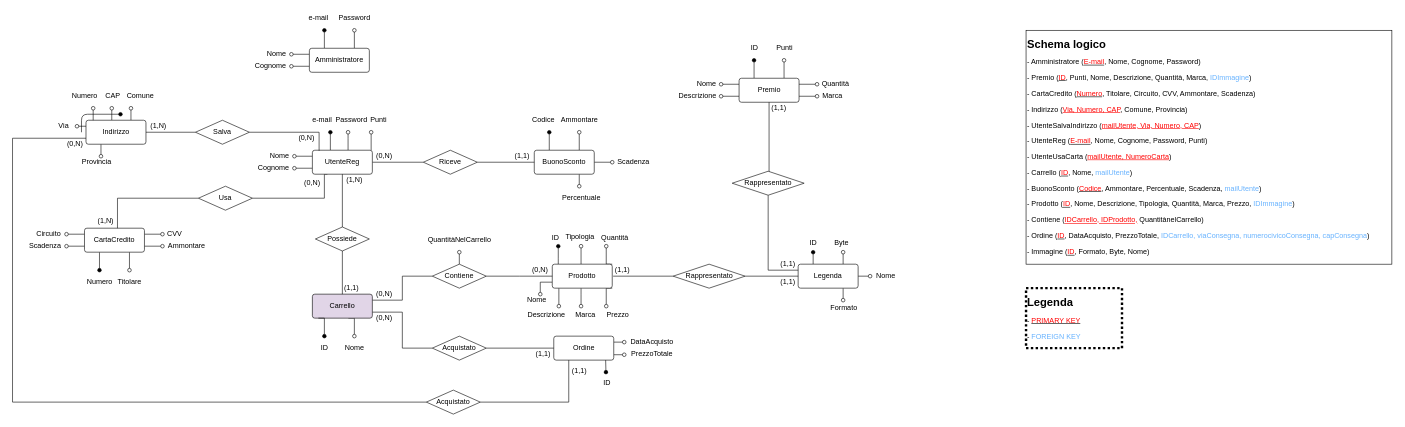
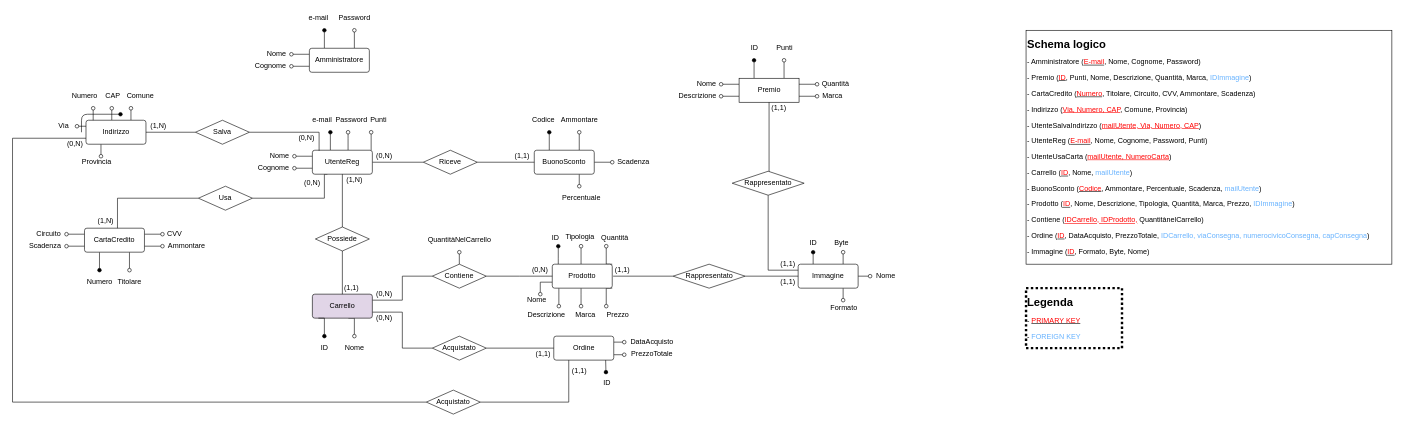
- <mxCell id="37" value="Premio" style="rounded=1;arcSize=10;whiteSpace=wrap;html=1;align=center;" parent="1" vertex="1"><mxGeometry x="1231.5" y="130" width="100" height="40" as="geometry" /></mxCell>
+ <mxCell id="37" value="Premio" style="arcSize=10;whiteSpace=wrap;html=1;align=center;rounded=0;" parent="1" vertex="1"><mxGeometry x="1231.5" y="130" width="100" height="40" as="geometry" /></mxCell>
- <mxCell id="131" value="Legenda" style="rounded=1;arcSize=10;whiteSpace=wrap;html=1;align=center;" parent="1" vertex="1"><mxGeometry x="1330" y="440" width="100" height="40" as="geometry" /></mxCell>
+ <mxCell id="131" value="Immagine" style="rounded=1;arcSize=10;whiteSpace=wrap;html=1;align=center;" parent="1" vertex="1"><mxGeometry x="1330" y="440" width="100" height="40" as="geometry" /></mxCell>
